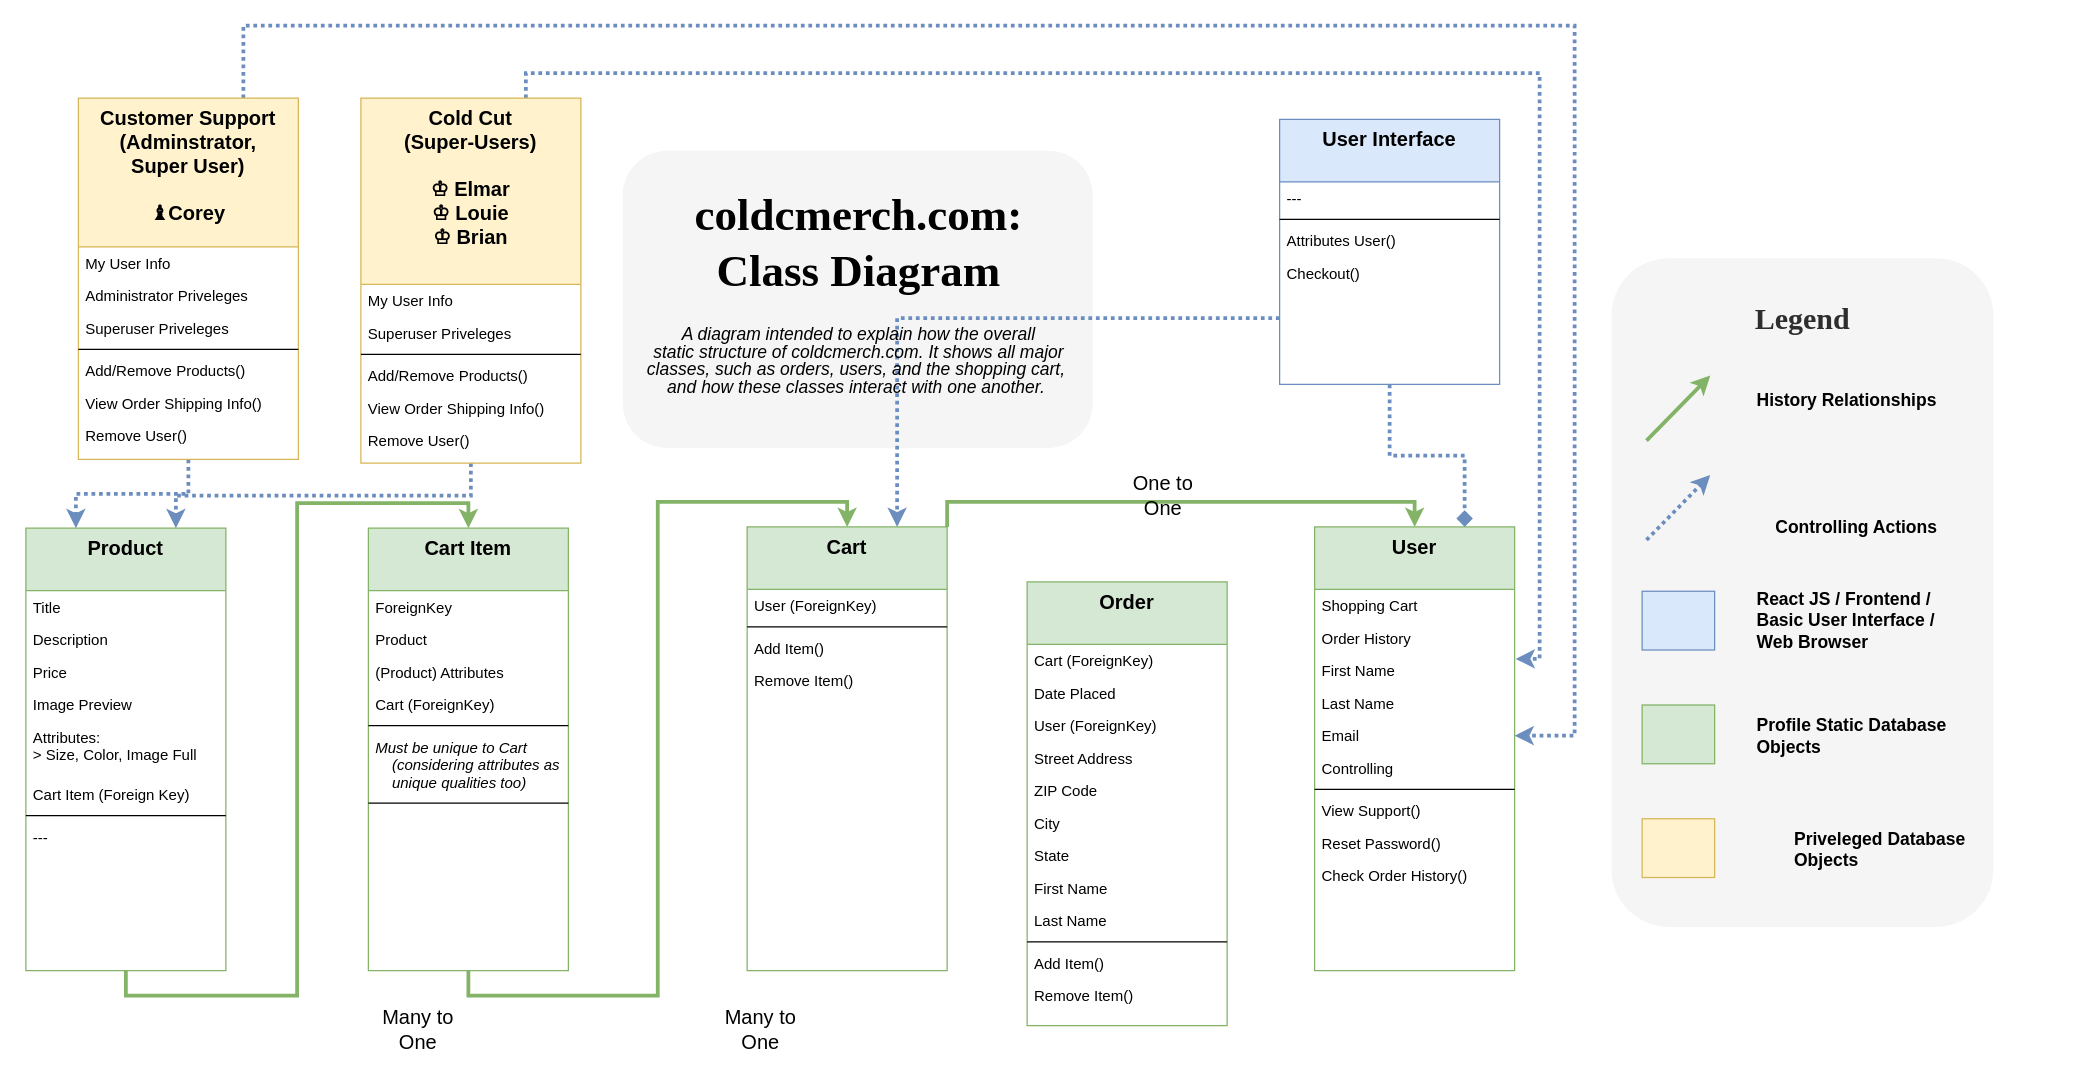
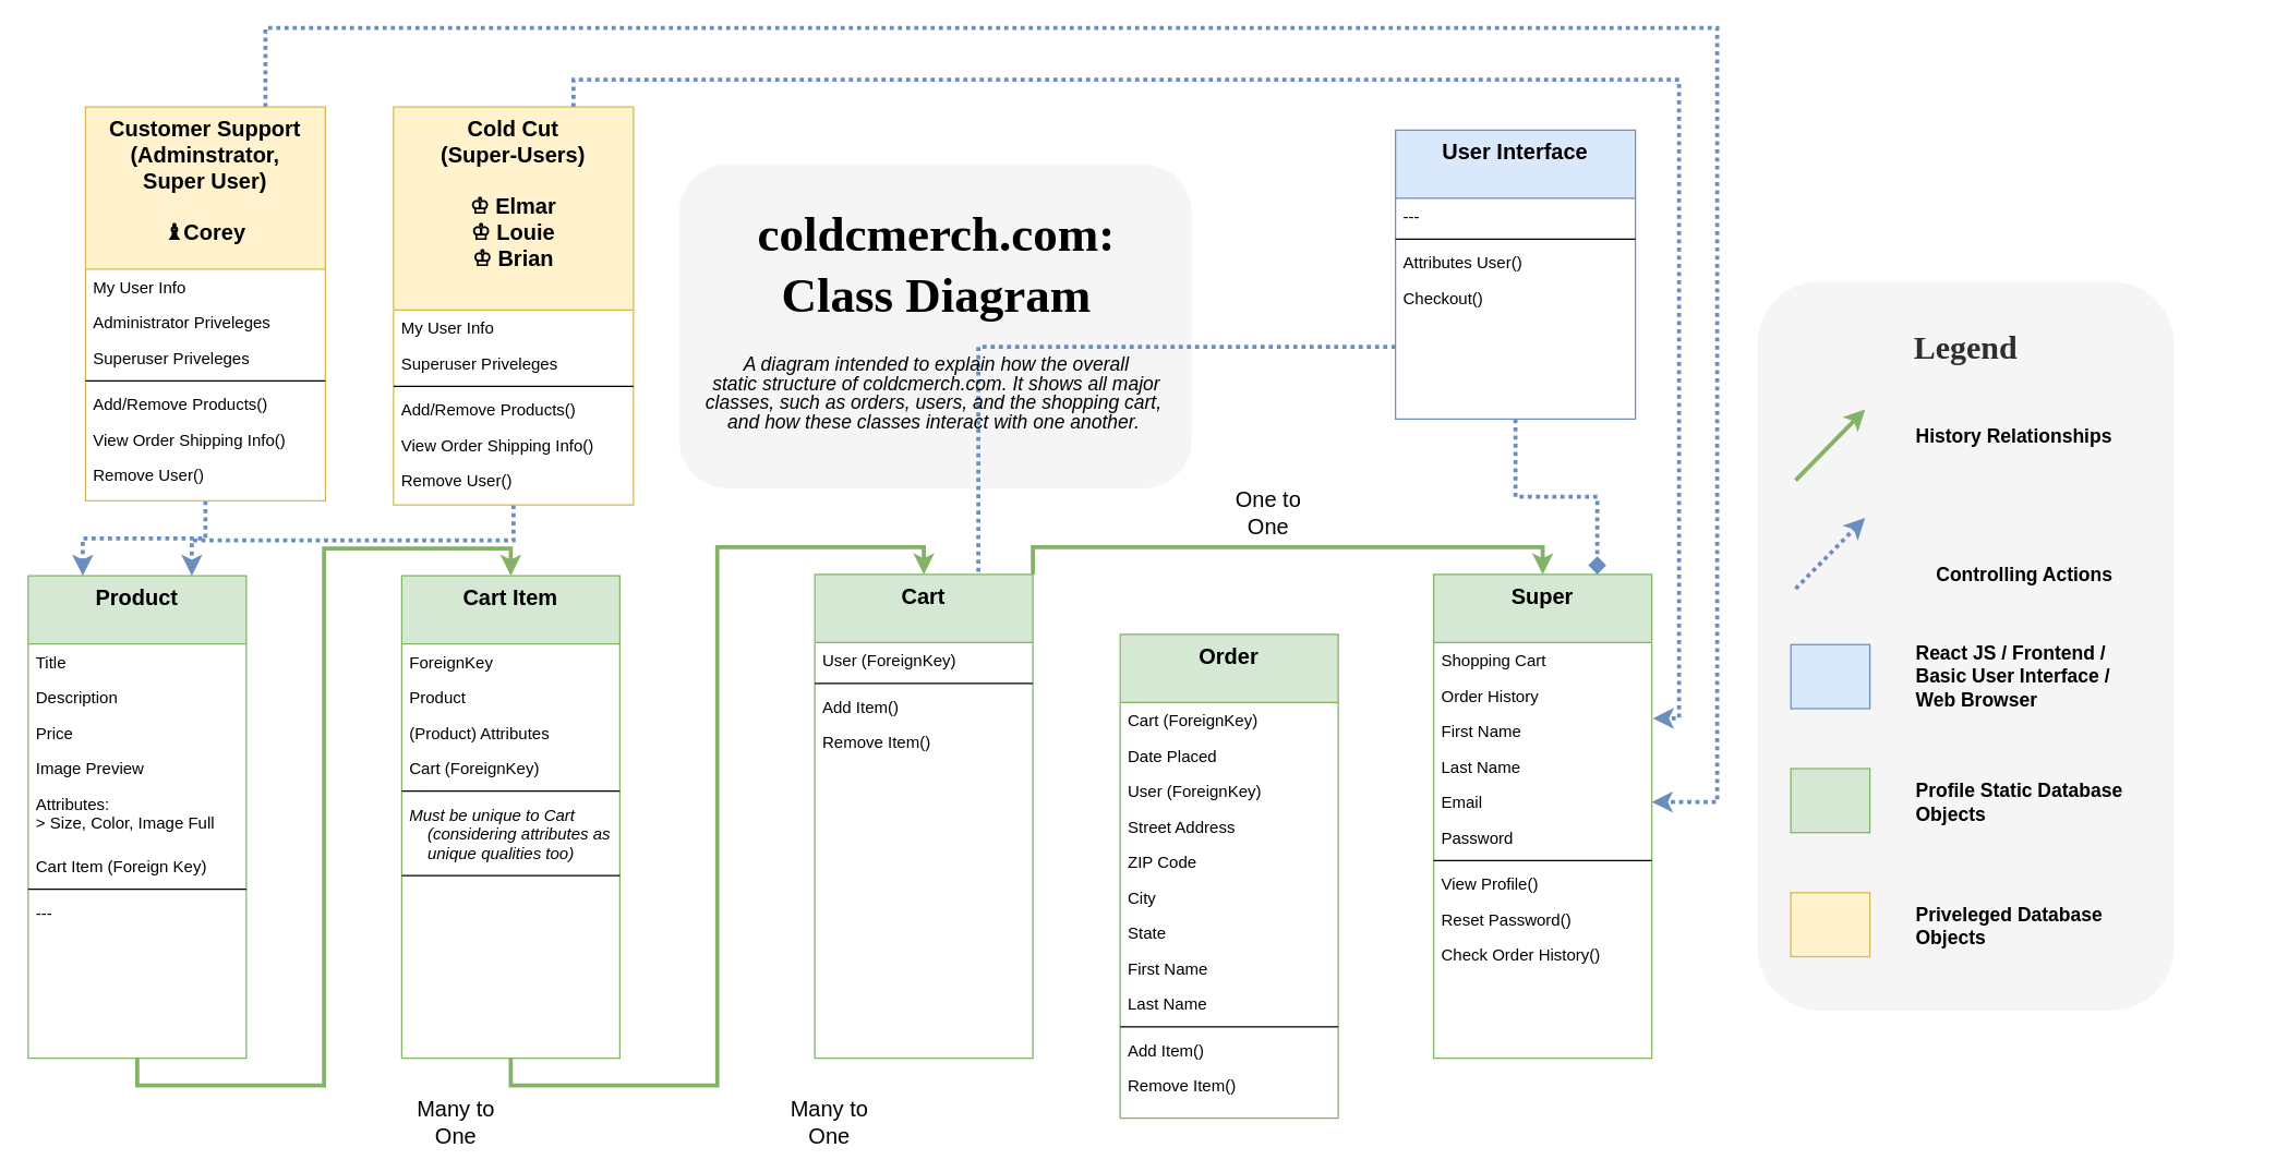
- <mxCell id="42" value="One to One" style="text;html=1;strokeColor=none;fillColor=none;align=center;verticalAlign=middle;whiteSpace=wrap;rounded=0;fontSize=16;" parent="1" vertex="1"><mxGeometry x="900" y="381" width="60" height="30" as="geometry" /></mxCell>
+ <mxCell id="42" value="One to One" style="text;html=1;strokeColor=none;fillColor=none;align=center;verticalAlign=middle;whiteSpace=wrap;rounded=0;fontSize=16;" parent="1" vertex="1"><mxGeometry x="900" y="361" width="60" height="30" as="geometry" /></mxCell>
- <mxCell id="54" style="edgeStyle=orthogonalEdgeStyle;rounded=0;orthogonalLoop=1;jettySize=auto;html=1;exitX=0;exitY=0.75;exitDx=0;exitDy=0;entryX=0.75;entryY=0;entryDx=0;entryDy=0;fontSize=32;fillColor=#dae8fc;strokeColor=#6c8ebf;dashed=1;dashPattern=1 1;strokeWidth=3;" parent="1" source="56" target="35" edge="1"><mxGeometry relative="1" as="geometry" /></mxCell>
+ <mxCell id="54" style="edgeStyle=orthogonalEdgeStyle;rounded=0;orthogonalLoop=1;jettySize=auto;html=1;exitX=0;exitY=0.75;exitDx=0;exitDy=0;entryX=0.75;entryY=0;entryDx=0;entryDy=0;fontSize=32;fillColor=#dae8fc;strokeColor=#6c8ebf;dashed=1;dashPattern=1 1;strokeWidth=3;endArrow=none;" parent="1" source="56" target="35" edge="1"><mxGeometry relative="1" as="geometry" /></mxCell>
- <mxCell id="23" value="User" style="swimlane;fontStyle=1;align=center;verticalAlign=top;childLayout=stackLayout;horizontal=1;startSize=50;horizontalStack=0;resizeParent=1;resizeLast=0;collapsible=1;marginBottom=0;rounded=0;shadow=0;strokeWidth=1;fontSize=16;fillColor=#d5e8d4;strokeColor=#82b366;" parent="1" vertex="1"><mxGeometry x="1051" y="421" width="160" height="355" as="geometry"><mxRectangle x="340" y="380" width="170" height="26" as="alternateBounds" /></mxGeometry></mxCell>
+ <mxCell id="23" value="Super" style="swimlane;fontStyle=1;align=center;verticalAlign=top;childLayout=stackLayout;horizontal=1;startSize=50;horizontalStack=0;resizeParent=1;resizeLast=0;collapsible=1;marginBottom=0;rounded=0;shadow=0;strokeWidth=1;fontSize=16;fillColor=#d5e8d4;strokeColor=#82b366;" parent="1" vertex="1"><mxGeometry x="1051" y="421" width="160" height="355" as="geometry"><mxRectangle x="340" y="380" width="170" height="26" as="alternateBounds" /></mxGeometry></mxCell>
- <mxCell id="29" value="Controlling" style="text;align=left;verticalAlign=top;spacingLeft=4;spacingRight=4;overflow=hidden;rotatable=0;points=[[0,0.5],[1,0.5]];portConstraint=eastwest;" parent="23" vertex="1"><mxGeometry y="180" width="160" height="26" as="geometry" /></mxCell>
+ <mxCell id="29" value="Password" style="text;align=left;verticalAlign=top;spacingLeft=4;spacingRight=4;overflow=hidden;rotatable=0;points=[[0,0.5],[1,0.5]];portConstraint=eastwest;" parent="23" vertex="1"><mxGeometry y="180" width="160" height="26" as="geometry" /></mxCell>
- <mxCell id="31" value="View Support()" style="text;align=left;verticalAlign=top;spacingLeft=4;spacingRight=4;overflow=hidden;rotatable=0;points=[[0,0.5],[1,0.5]];portConstraint=eastwest;" parent="23" vertex="1"><mxGeometry y="214" width="160" height="26" as="geometry" /></mxCell>
+ <mxCell id="31" value="View Profile()" style="text;align=left;verticalAlign=top;spacingLeft=4;spacingRight=4;overflow=hidden;rotatable=0;points=[[0,0.5],[1,0.5]];portConstraint=eastwest;" parent="23" vertex="1"><mxGeometry y="214" width="160" height="26" as="geometry" /></mxCell>
- <mxCell id="76" value="&lt;b&gt;Priveleged Database&amp;nbsp;&lt;br&gt;Objects&lt;br&gt;&lt;/b&gt;" style="text;html=1;align=left;verticalAlign=middle;resizable=0;points=[];autosize=1;strokeColor=none;fillColor=none;fontSize=14;" parent="1" vertex="1"><mxGeometry x="1433" y="655.5" width="159" height="46" as="geometry" /></mxCell>
+ <mxCell id="76" value="&lt;b&gt;Priveleged Database&amp;nbsp;&lt;br&gt;Objects&lt;br&gt;&lt;/b&gt;" style="text;html=1;align=left;verticalAlign=middle;resizable=0;points=[];autosize=1;strokeColor=none;fillColor=none;fontSize=14;" parent="1" vertex="1"><mxGeometry x="1403" y="655.5" width="159" height="46" as="geometry" /></mxCell>
